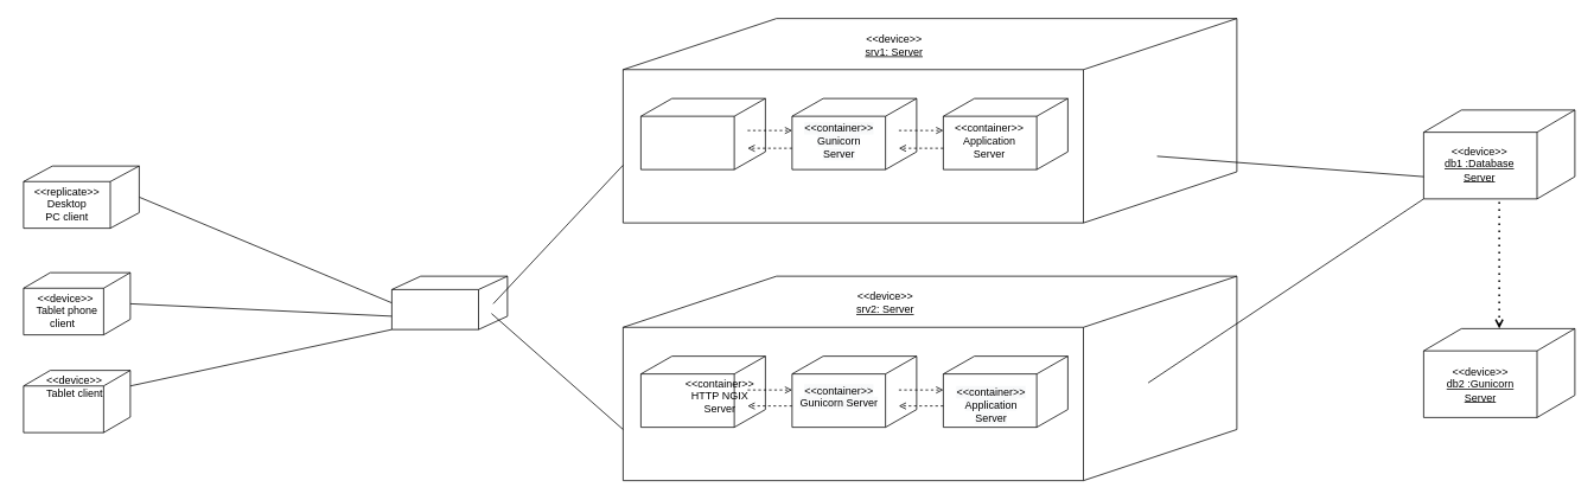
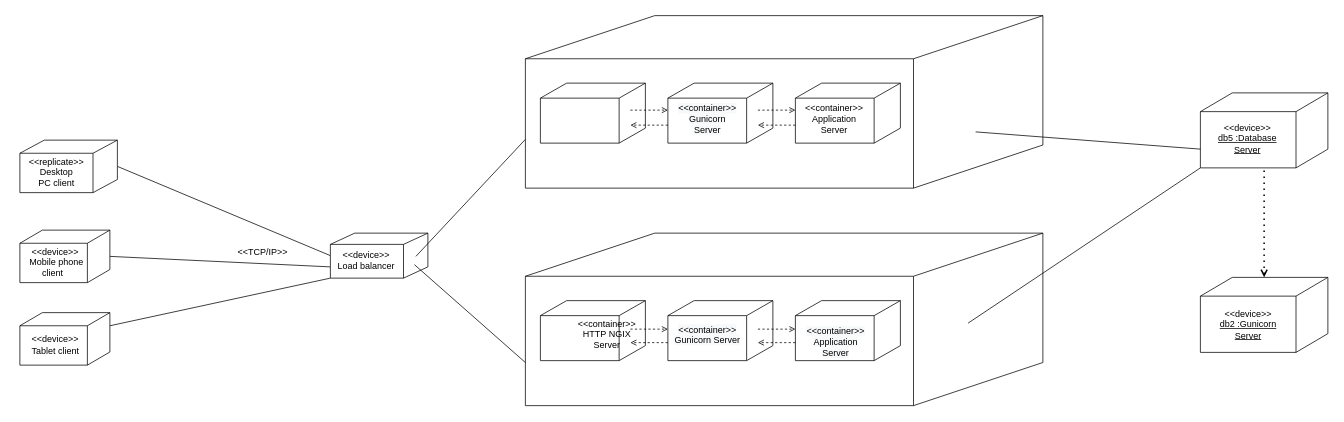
- <mxCell id="22" value="&amp;lt;&amp;lt;device&amp;gt;&amp;gt;&lt;br&gt;&lt;u&gt;srv1: Server&lt;/u&gt;" style="text;html=1;strokeColor=none;fillColor=none;align=center;verticalAlign=middle;whiteSpace=wrap;rounded=0;" parent="20" vertex="1"><mxGeometry x="270" y="20" width="70" height="20" as="geometry" /></mxCell>
- <mxCell id="46" value="&lt;span style=&quot;text-align: left&quot;&gt;&amp;lt;&amp;lt;device&amp;gt;&amp;gt;&lt;/span&gt;&lt;br style=&quot;text-align: left&quot;&gt;&lt;u style=&quot;text-align: left&quot;&gt;db1 :Database Server&lt;/u&gt;" style="text;html=1;strokeColor=none;fillColor=none;align=center;verticalAlign=middle;whiteSpace=wrap;rounded=0;" parent="1" vertex="1"><mxGeometry x="1618" y="174" width="90" height="20" as="geometry" /></mxCell>
+ <mxCell id="46" value="&lt;span style=&quot;text-align: left&quot;&gt;&amp;lt;&amp;lt;device&amp;gt;&amp;gt;&lt;/span&gt;&lt;br style=&quot;text-align: left&quot;&gt;&lt;u style=&quot;text-align: left&quot;&gt;db5 :Database Server&lt;/u&gt;" style="text;html=1;strokeColor=none;fillColor=none;align=center;verticalAlign=middle;whiteSpace=wrap;rounded=0;" parent="1" vertex="1"><mxGeometry x="1618" y="174" width="90" height="20" as="geometry" /></mxCell>
+ <mxCell id="8" value="&amp;lt;&amp;lt;TCP/IP&amp;gt;&amp;gt;" style="text;html=1;strokeColor=none;fillColor=none;align=center;verticalAlign=middle;whiteSpace=wrap;rounded=0;" parent="1" vertex="1"><mxGeometry x="330" y="326" width="40" height="20" as="geometry" /></mxCell>
- <mxCell id="11" value="&amp;lt;&amp;lt;device&amp;gt;&amp;gt;&lt;br&gt;&lt;u&gt;srv2: Server&lt;/u&gt;" style="text;html=1;strokeColor=none;fillColor=none;align=center;verticalAlign=middle;whiteSpace=wrap;rounded=0;" parent="9" vertex="1"><mxGeometry x="260" y="20" width="70" height="20" as="geometry" /></mxCell>
+ <mxCell id="39" value="&lt;span style=&quot;text-align: left&quot;&gt;&amp;lt;&amp;lt;device&amp;gt;&amp;gt;&lt;/span&gt;&lt;br style=&quot;text-align: left&quot;&gt;&lt;span style=&quot;text-align: left&quot;&gt;Load balancer&lt;/span&gt;" style="text;html=1;strokeColor=none;fillColor=none;align=center;verticalAlign=middle;whiteSpace=wrap;rounded=0;" parent="1" vertex="1"><mxGeometry x="448" y="336" width="80" height="20" as="geometry" /></mxCell>
- <mxCell id="37" value="&lt;div&gt;&amp;nbsp; &amp;nbsp;&amp;lt;&amp;lt;device&amp;gt;&amp;gt;&amp;nbsp;&lt;/div&gt;&lt;div&gt;&amp;nbsp; &amp;nbsp;Tablet phone client&lt;/div&gt;" style="text;html=1;strokeColor=none;fillColor=none;align=center;verticalAlign=middle;whiteSpace=wrap;rounded=0;" parent="1" vertex="1"><mxGeometry y="339" width="100" height="20" as="geometry" x="20" /></mxCell>
+ <mxCell id="37" value="&lt;div&gt;&amp;nbsp; &amp;nbsp;&amp;lt;&amp;lt;device&amp;gt;&amp;gt;&amp;nbsp;&lt;/div&gt;&lt;div&gt;&amp;nbsp; &amp;nbsp;Mobile phone client&lt;/div&gt;" style="text;html=1;strokeColor=none;fillColor=none;align=center;verticalAlign=middle;whiteSpace=wrap;rounded=0;" parent="1" vertex="1"><mxGeometry y="339" width="100" height="20" as="geometry" x="20" /></mxCell>
- <mxCell id="38" value="&lt;div style=&quot;text-align: left&quot;&gt;&amp;nbsp; &amp;nbsp;&amp;lt;&amp;lt;device&amp;gt;&amp;gt;&amp;nbsp;&lt;/div&gt;&lt;div style=&quot;text-align: left&quot;&gt;&amp;nbsp; &amp;nbsp;Tablet&amp;nbsp;client&lt;/div&gt;" style="text;html=1;strokeColor=none;fillColor=none;align=center;verticalAlign=middle;whiteSpace=wrap;rounded=0;" parent="1" vertex="1"><mxGeometry x="40" y="424" width="80" height="20" as="geometry" /></mxCell>
+ <mxCell id="38" value="&lt;div style=&quot;text-align: left&quot;&gt;&amp;nbsp; &amp;nbsp;&amp;lt;&amp;lt;device&amp;gt;&amp;gt;&amp;nbsp;&lt;/div&gt;&lt;div style=&quot;text-align: left&quot;&gt;&amp;nbsp; &amp;nbsp;Tablet&amp;nbsp;client&lt;/div&gt;" style="text;html=1;strokeColor=none;fillColor=none;align=center;verticalAlign=middle;whiteSpace=wrap;rounded=0;" parent="1" vertex="1"><mxGeometry x="30" y="449" width="80" height="20" as="geometry" /></mxCell>
